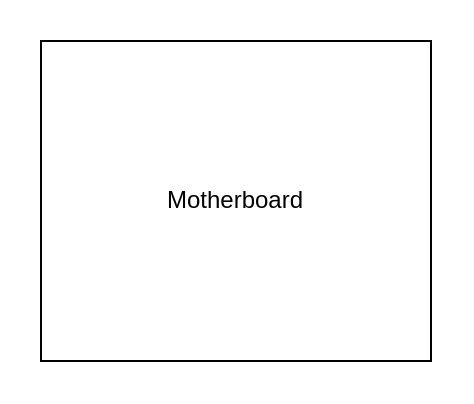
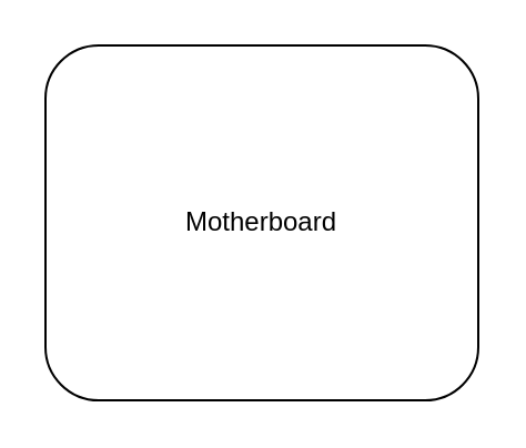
- <mxCell id="2" value="Motherboard" style="rounded=0;whiteSpace=wrap;html=1;" vertex="1" parent="1"><mxGeometry x="20" y="20" width="195" height="160" as="geometry" /></mxCell>
+ <mxCell id="2" value="Motherboard" style="whiteSpace=wrap;html=1;rounded=1;" vertex="1" parent="1"><mxGeometry x="20" y="20" width="195" height="160" as="geometry" /></mxCell>
